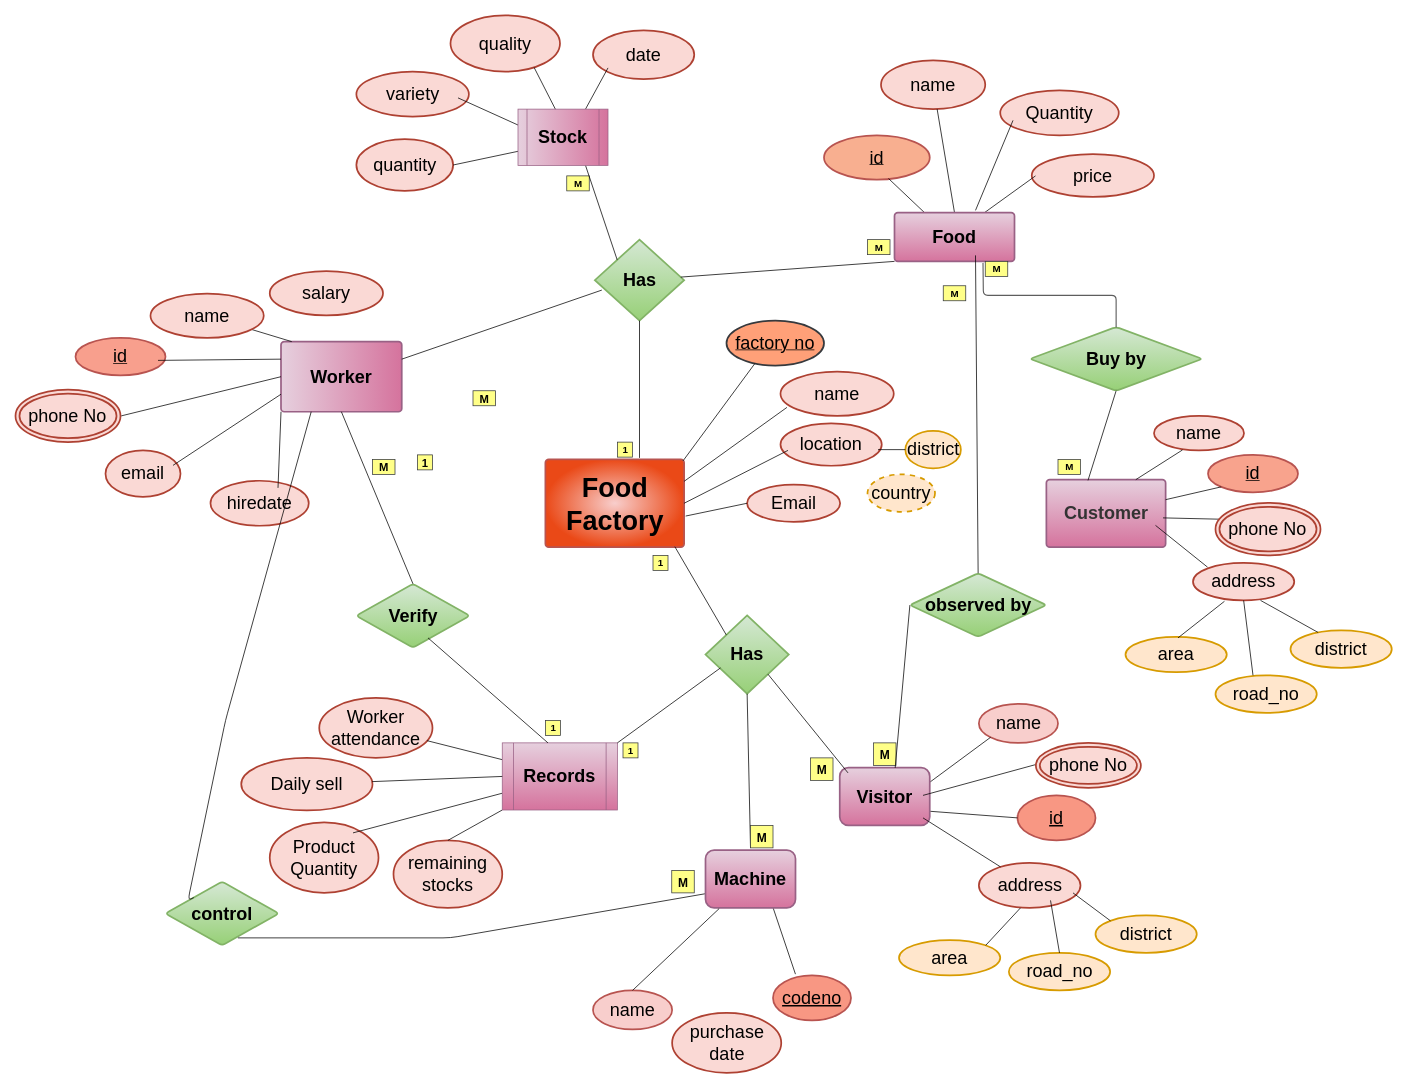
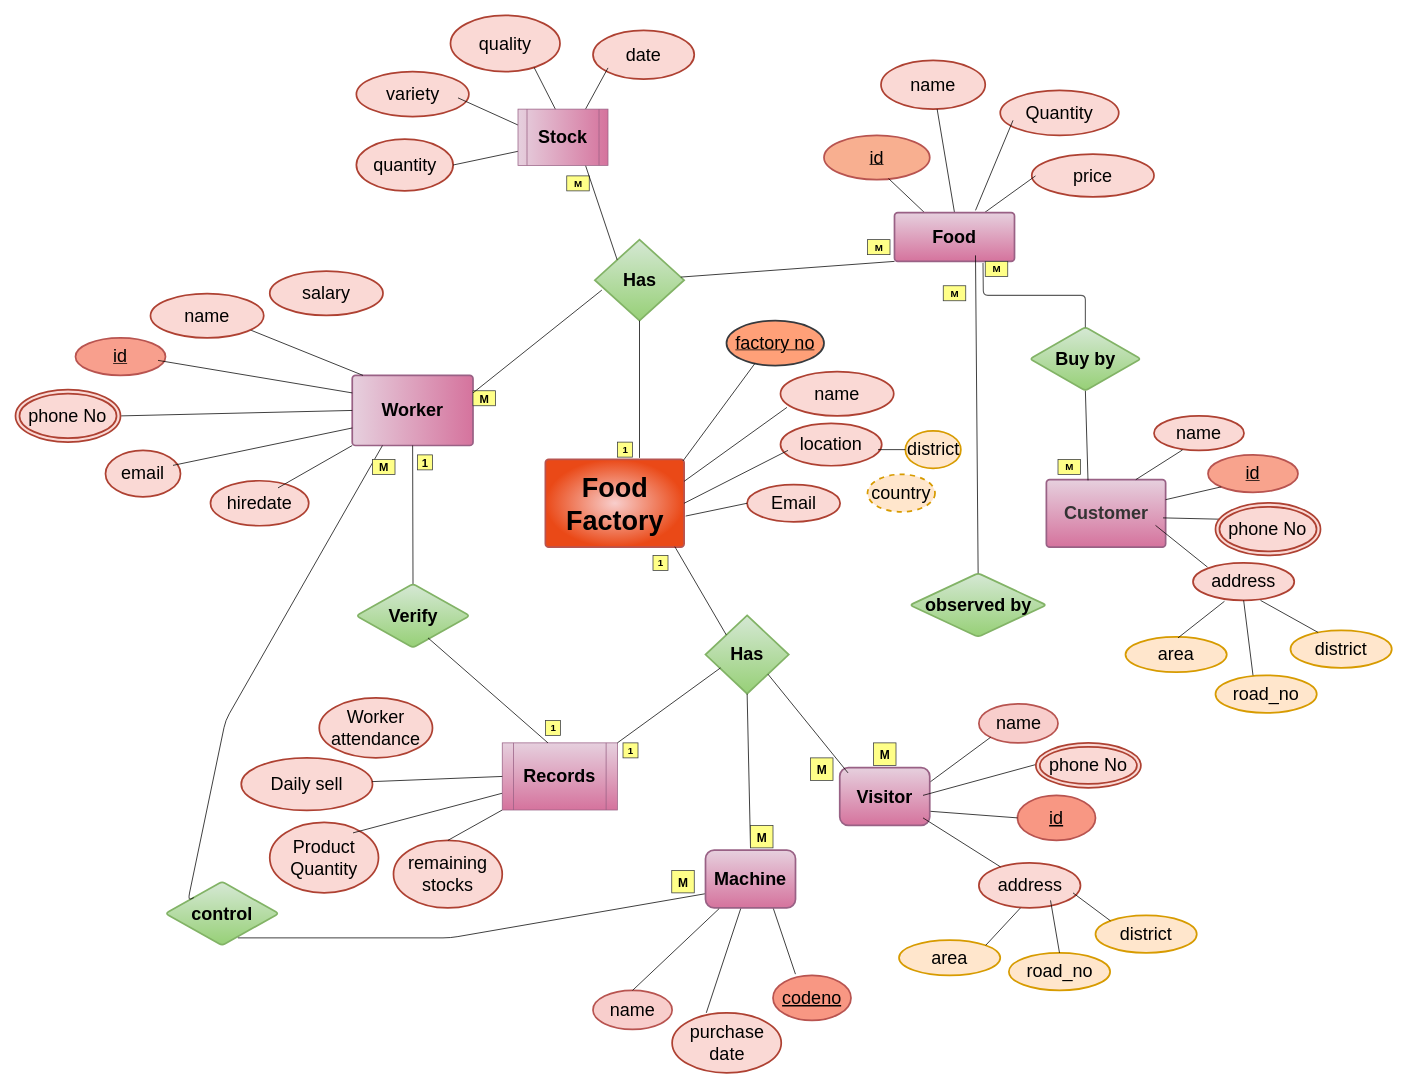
- <mxCell id="13" value="&lt;font style=&quot;font-size: 24px&quot;&gt;Buy by&lt;/font&gt;" style="html=1;overflow=block;blockSpacing=1;whiteSpace=wrap;rhombus;fontSize=16.7;fontStyle=1;spacing=3.8;strokeColor=#82b366;strokeOpacity=100;fillOpacity=100;rounded=1;absoluteArcSize=1;arcSize=9;fillColor=#d5e8d4;strokeWidth=2.3;gradientColor=#97d077;" parent="1" vertex="1"><mxGeometry x="1372.5" y="435.5" width="230" height="85" as="geometry" /></mxCell>
+ <mxCell id="13" value="&lt;font style=&quot;font-size: 24px&quot;&gt;Buy by&lt;/font&gt;" style="html=1;overflow=block;blockSpacing=1;whiteSpace=wrap;rhombus;fontSize=16.7;fontStyle=1;spacing=3.8;strokeColor=#82b366;strokeOpacity=100;fillOpacity=100;rounded=1;absoluteArcSize=1;arcSize=9;fillColor=#d5e8d4;strokeWidth=2.3;gradientColor=#97d077;" parent="1" vertex="1"><mxGeometry x="1372.5" y="435.5" width="148" height="85" as="geometry" /></mxCell>
- <mxCell id="4" value="&lt;font style=&quot;font-size: 24px&quot;&gt;Worker&lt;/font&gt;" style="html=1;overflow=block;blockSpacing=1;whiteSpace=wrap;fontSize=16.7;fontStyle=1;spacing=9;strokeColor=#996185;strokeOpacity=100;fillOpacity=100;rounded=1;absoluteArcSize=1;arcSize=9;fillColor=#e6d0de;strokeWidth=2.3;gradientDirection=east;gradientColor=#d5739d;" parent="1" vertex="1"><mxGeometry x="374" y="455" width="161" height="93.5" as="geometry" /></mxCell>
+ <mxCell id="4" value="&lt;font style=&quot;font-size: 24px&quot;&gt;Worker&lt;/font&gt;" style="html=1;overflow=block;blockSpacing=1;whiteSpace=wrap;fontSize=16.7;fontStyle=1;spacing=9;strokeColor=#996185;strokeOpacity=100;fillOpacity=100;rounded=1;absoluteArcSize=1;arcSize=9;fillColor=#e6d0de;strokeWidth=2.3;gradientDirection=east;gradientColor=#d5739d;" parent="1" vertex="1"><mxGeometry x="469" y="500" width="161" height="93.5" as="geometry" /></mxCell>
- <mxCell id="84" value="" style="endArrow=none;html=1;shadow=0;fontSize=23;startSize=10;endSize=11;strokeColor=default;strokeWidth=1;elbow=vertical;exitX=0;exitY=0.5;exitDx=0;exitDy=0;entryX=0.614;entryY=0.017;entryDx=0;entryDy=0;entryPerimeter=0;" parent="1" source="82" target="58" edge="1"><mxGeometry width="50" height="50" relative="1" as="geometry"><mxPoint x="1116.48" y="876.74" as="sourcePoint" /><mxPoint x="1200" y="960" as="targetPoint" /></mxGeometry></mxCell>
- <mxCell id="37" value="" style="endArrow=none;html=1;shadow=0;fontSize=15;startSize=10;endSize=11;strokeColor=default;strokeWidth=1;elbow=vertical;exitX=0;exitY=0.25;exitDx=0;exitDy=0;" parent="1" source="85" target="16" edge="1"><mxGeometry width="50" height="50" relative="1" as="geometry"><mxPoint x="570" y="896" as="sourcePoint" /><mxPoint x="869" y="658" as="targetPoint" /></mxGeometry></mxCell>
+ <mxCell id="105" value="" style="endArrow=none;html=1;shadow=0;fontSize=23;startSize=10;endSize=11;strokeColor=default;strokeWidth=1;elbow=vertical;entryX=0.313;entryY=0;entryDx=0;entryDy=0;entryPerimeter=0;" edge="1" parent="1" source="101" target="103"><mxGeometry width="50" height="50" relative="1" as="geometry"><mxPoint x="990" y="1200" as="sourcePoint" /><mxPoint x="1336.976" y="1147.682" as="targetPoint" /><Array as="points" /></mxGeometry></mxCell>
